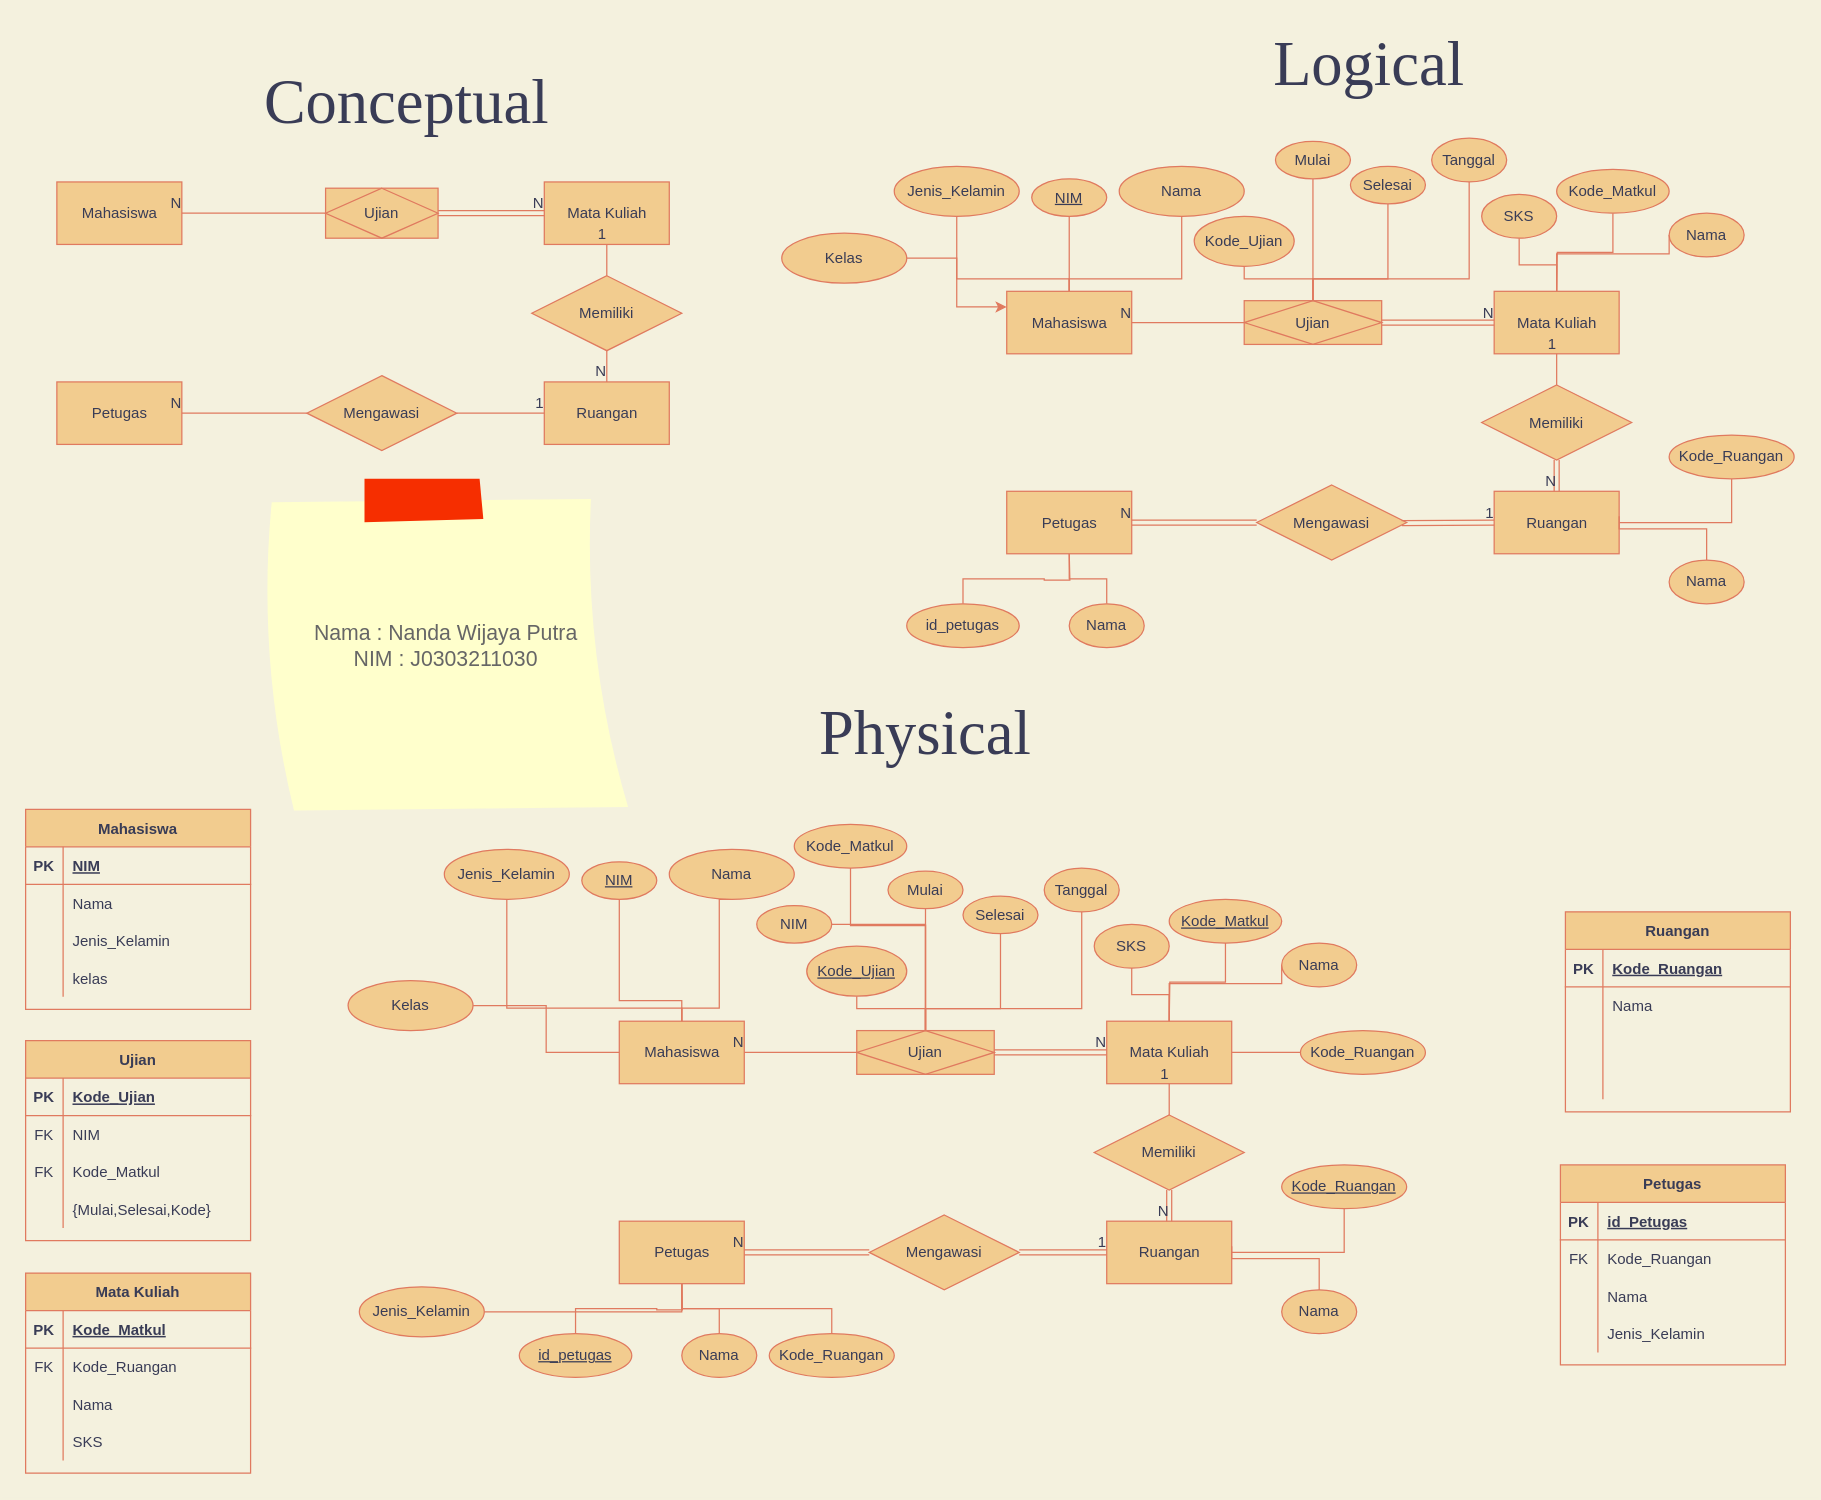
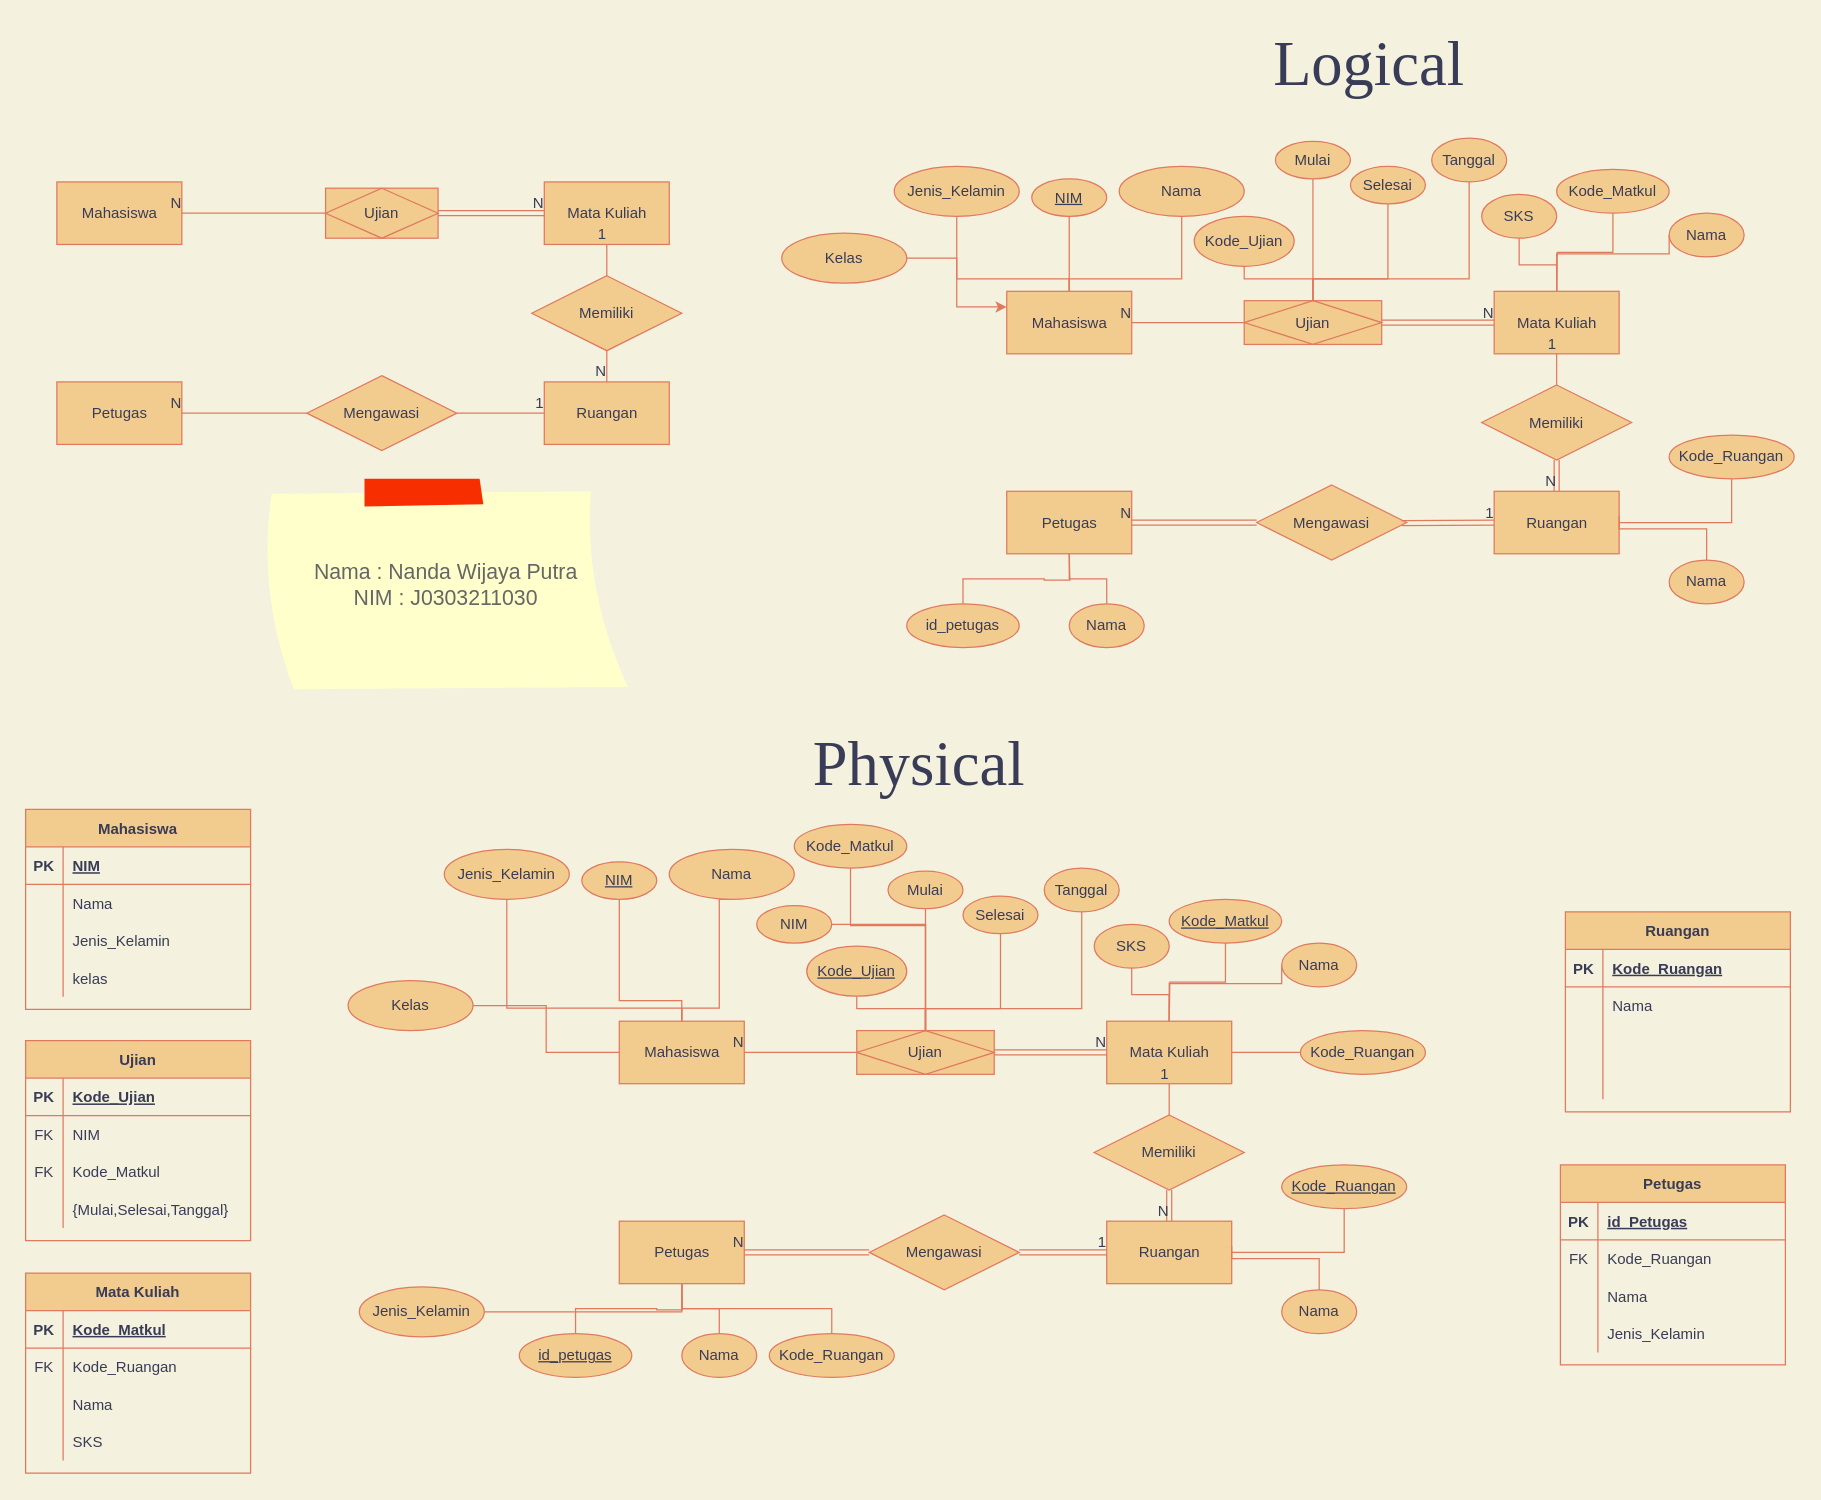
- <mxCell id="103" value="Conceptual" style="text;html=1;strokeColor=none;fillColor=none;align=center;verticalAlign=middle;whiteSpace=wrap;rounded=0;fontColor=#393C56;fontSize=50;fontFamily=Georgia;" vertex="1" parent="1"><mxGeometry x="145" y="50" width="360" height="60" as="geometry" /></mxCell>
- <mxCell id="185" value="Nama : Nanda Wijaya Putra&lt;br&gt;NIM : J0303211030" style="strokeWidth=1;shadow=0;dashed=0;align=center;html=1;shape=mxgraph.mockup.text.stickyNote2;fontColor=#666666;mainText=;fontSize=17;whiteSpace=wrap;fillColor=#ffffcc;strokeColor=#F62E00;" vertex="1" parent="1"><mxGeometry x="208" y="382.5" width="297" height="268" as="geometry" /></mxCell>
+ <mxCell id="185" value="Nama : Nanda Wijaya Putra&lt;br&gt;NIM : J0303211030" style="strokeWidth=1;shadow=0;dashed=0;align=center;html=1;shape=mxgraph.mockup.text.stickyNote2;fontColor=#666666;mainText=;fontSize=17;whiteSpace=wrap;fillColor=#ffffcc;strokeColor=#F62E00;" vertex="1" parent="1"><mxGeometry x="208" y="382.5" width="297" height="170" as="geometry" /></mxCell>
- <mxCell id="105" value="Physical" style="text;html=1;strokeColor=none;fillColor=none;align=center;verticalAlign=middle;whiteSpace=wrap;rounded=0;fontColor=#393C56;fontSize=50;fontFamily=Georgia;" vertex="1" parent="1"><mxGeometry x="560" y="555" width="360" height="60" as="geometry" /></mxCell>
+ <mxCell id="105" value="Physical" style="text;html=1;strokeColor=none;fillColor=none;align=center;verticalAlign=middle;whiteSpace=wrap;rounded=0;fontColor=#393C56;fontSize=50;fontFamily=Georgia;" vertex="1" parent="1"><mxGeometry x="555" y="580" width="360" height="60" as="geometry" /></mxCell>
- <mxCell id="141" value="{Mulai,Selesai,Kode}" style="shape=partialRectangle;connectable=0;fillColor=none;top=0;left=0;bottom=0;right=0;align=left;spacingLeft=6;overflow=hidden;fontColor=#393C56;strokeColor=#E07A5F;" vertex="1" parent="139"><mxGeometry x="30" width="150" height="30" as="geometry"><mxRectangle width="150" height="30" as="alternateBounds" /></mxGeometry></mxCell>
+ <mxCell id="141" value="{Mulai,Selesai,Tanggal}" style="shape=partialRectangle;connectable=0;fillColor=none;top=0;left=0;bottom=0;right=0;align=left;spacingLeft=6;overflow=hidden;fontColor=#393C56;strokeColor=#E07A5F;" vertex="1" parent="139"><mxGeometry x="30" width="150" height="30" as="geometry"><mxRectangle width="150" height="30" as="alternateBounds" /></mxGeometry></mxCell>
